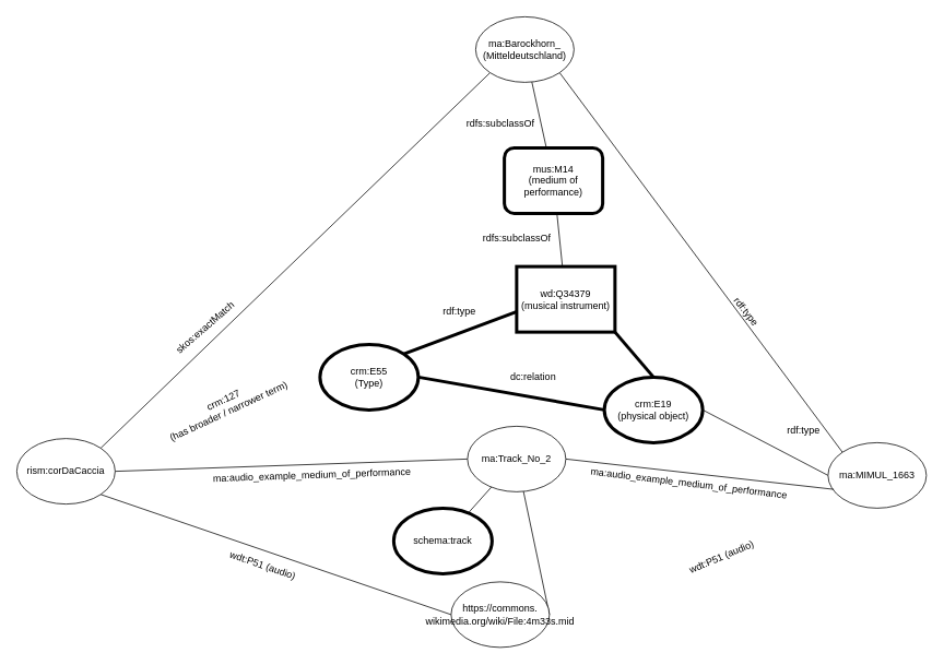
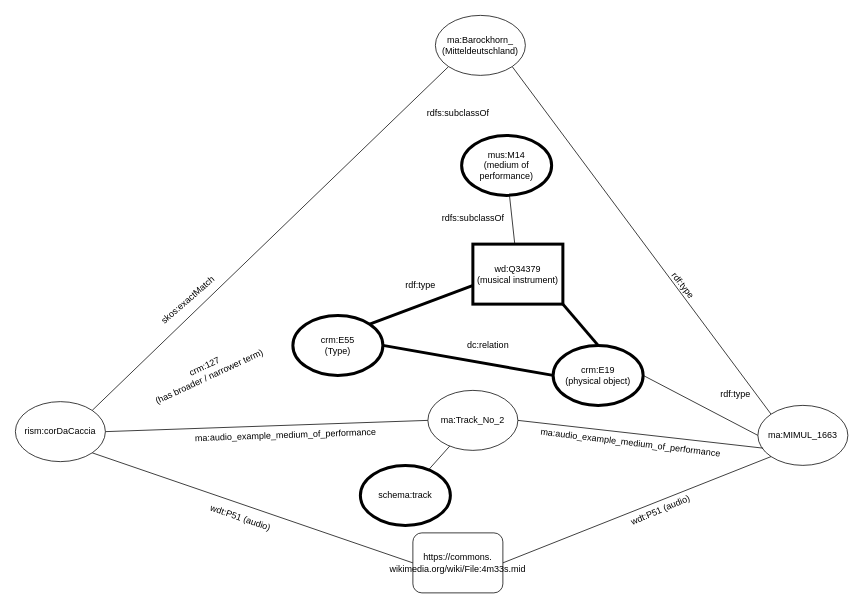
- <mxCell id="7" value="" style="edgeStyle=none;rounded=0;orthogonalLoop=1;jettySize=auto;html=1;endArrow=none;endFill=0;strokeWidth=1;" parent="1" source="8" target="10" edge="1"><mxGeometry relative="1" as="geometry" /></mxCell>
- <mxCell id="10" value="mus:M14&lt;br&gt;(medium of performance)" style="whiteSpace=wrap;html=1;strokeWidth=4;rounded=1;" parent="1" vertex="1"><mxGeometry x="615" y="180" width="120" height="80" as="geometry" /></mxCell>
+ <mxCell id="10" value="mus:M14&lt;br&gt;(medium of performance)" style="ellipse;whiteSpace=wrap;html=1;strokeWidth=4;" parent="1" vertex="1"><mxGeometry x="615" y="180" width="120" height="80" as="geometry" /></mxCell>
- <mxCell id="31" style="edgeStyle=none;rounded=0;orthogonalLoop=1;jettySize=auto;html=1;exitX=1;exitY=0.5;exitDx=0;exitDy=0;endArrow=none;endFill=0;" edge="1" parent="1" source="32" target="30"><mxGeometry relative="1" as="geometry" /></mxCell>
+ <mxCell id="31" style="edgeStyle=none;rounded=0;orthogonalLoop=1;jettySize=auto;html=1;exitX=1;exitY=0.5;exitDx=0;exitDy=0;entryX=0;entryY=1;entryDx=0;entryDy=0;endArrow=none;endFill=0;" edge="1" parent="1" source="32" target="20"><mxGeometry relative="1" as="geometry" /></mxCell>
- <mxCell id="32" value="https://commons.&lt;br&gt;wikimedia.org/wiki/File:4m33s.mid" style="ellipse;whiteSpace=wrap;html=1;strokeWidth=1;" vertex="1" parent="1"><mxGeometry x="550" y="710" width="120" height="80" as="geometry" /></mxCell>
+ <mxCell id="32" value="https://commons.&lt;br&gt;wikimedia.org/wiki/File:4m33s.mid" style="whiteSpace=wrap;html=1;strokeWidth=1;rounded=1;" vertex="1" parent="1"><mxGeometry x="550" y="710" width="120" height="80" as="geometry" /></mxCell>
